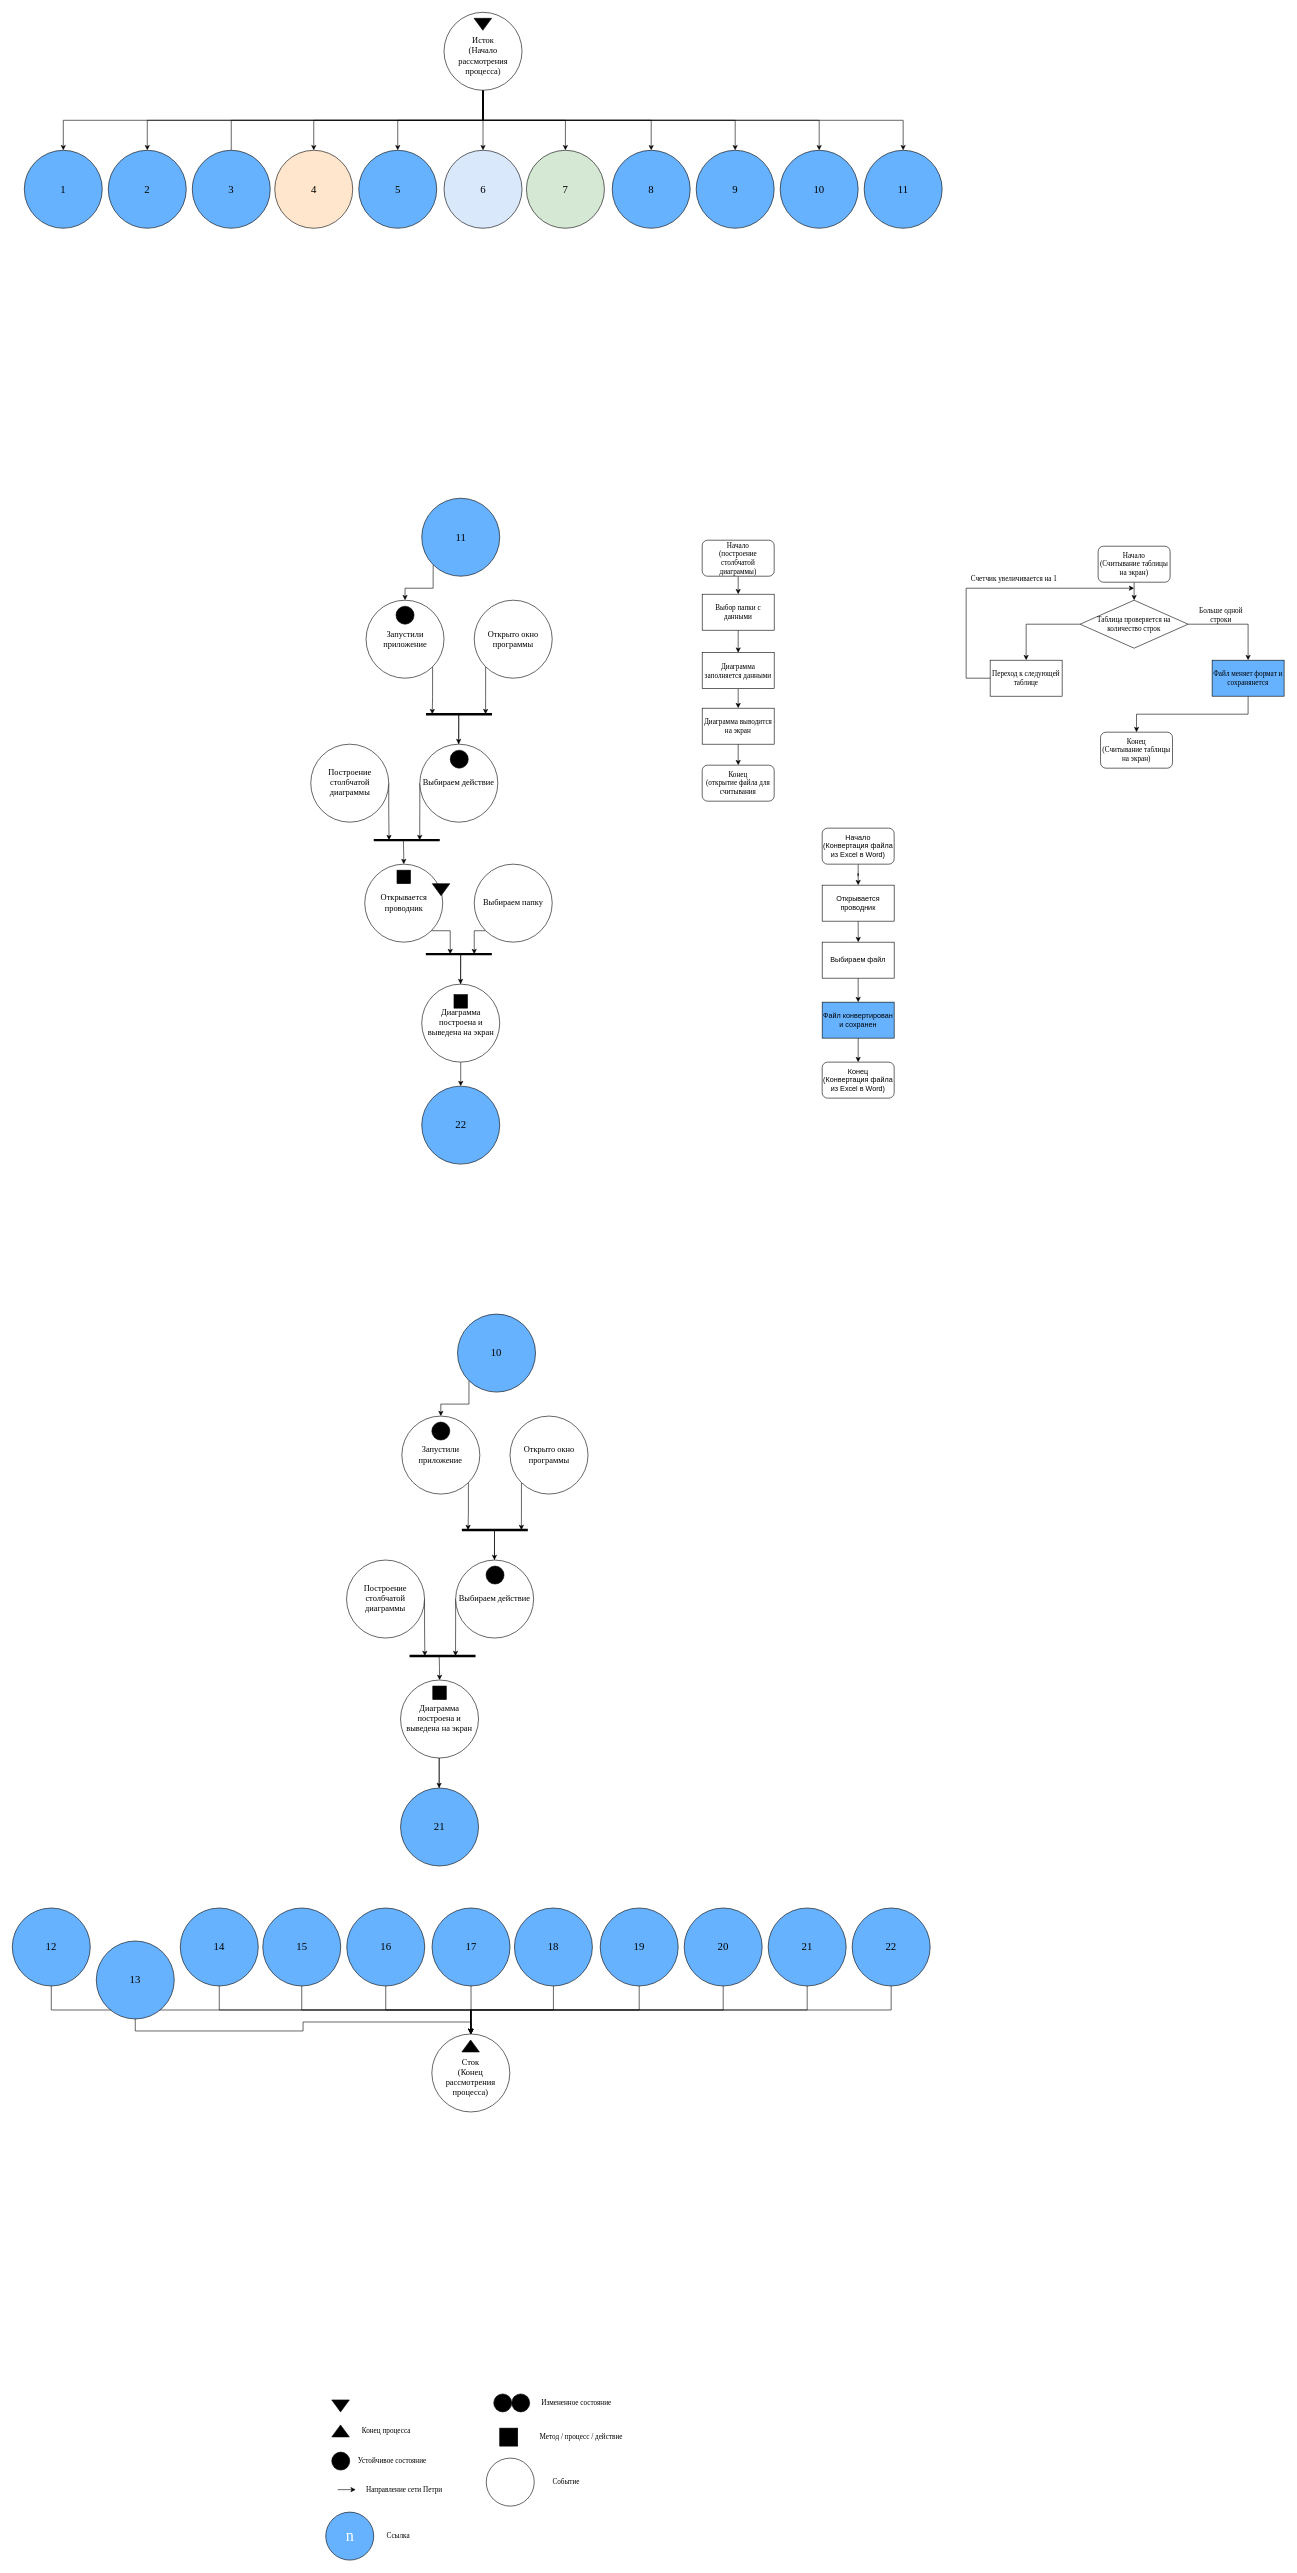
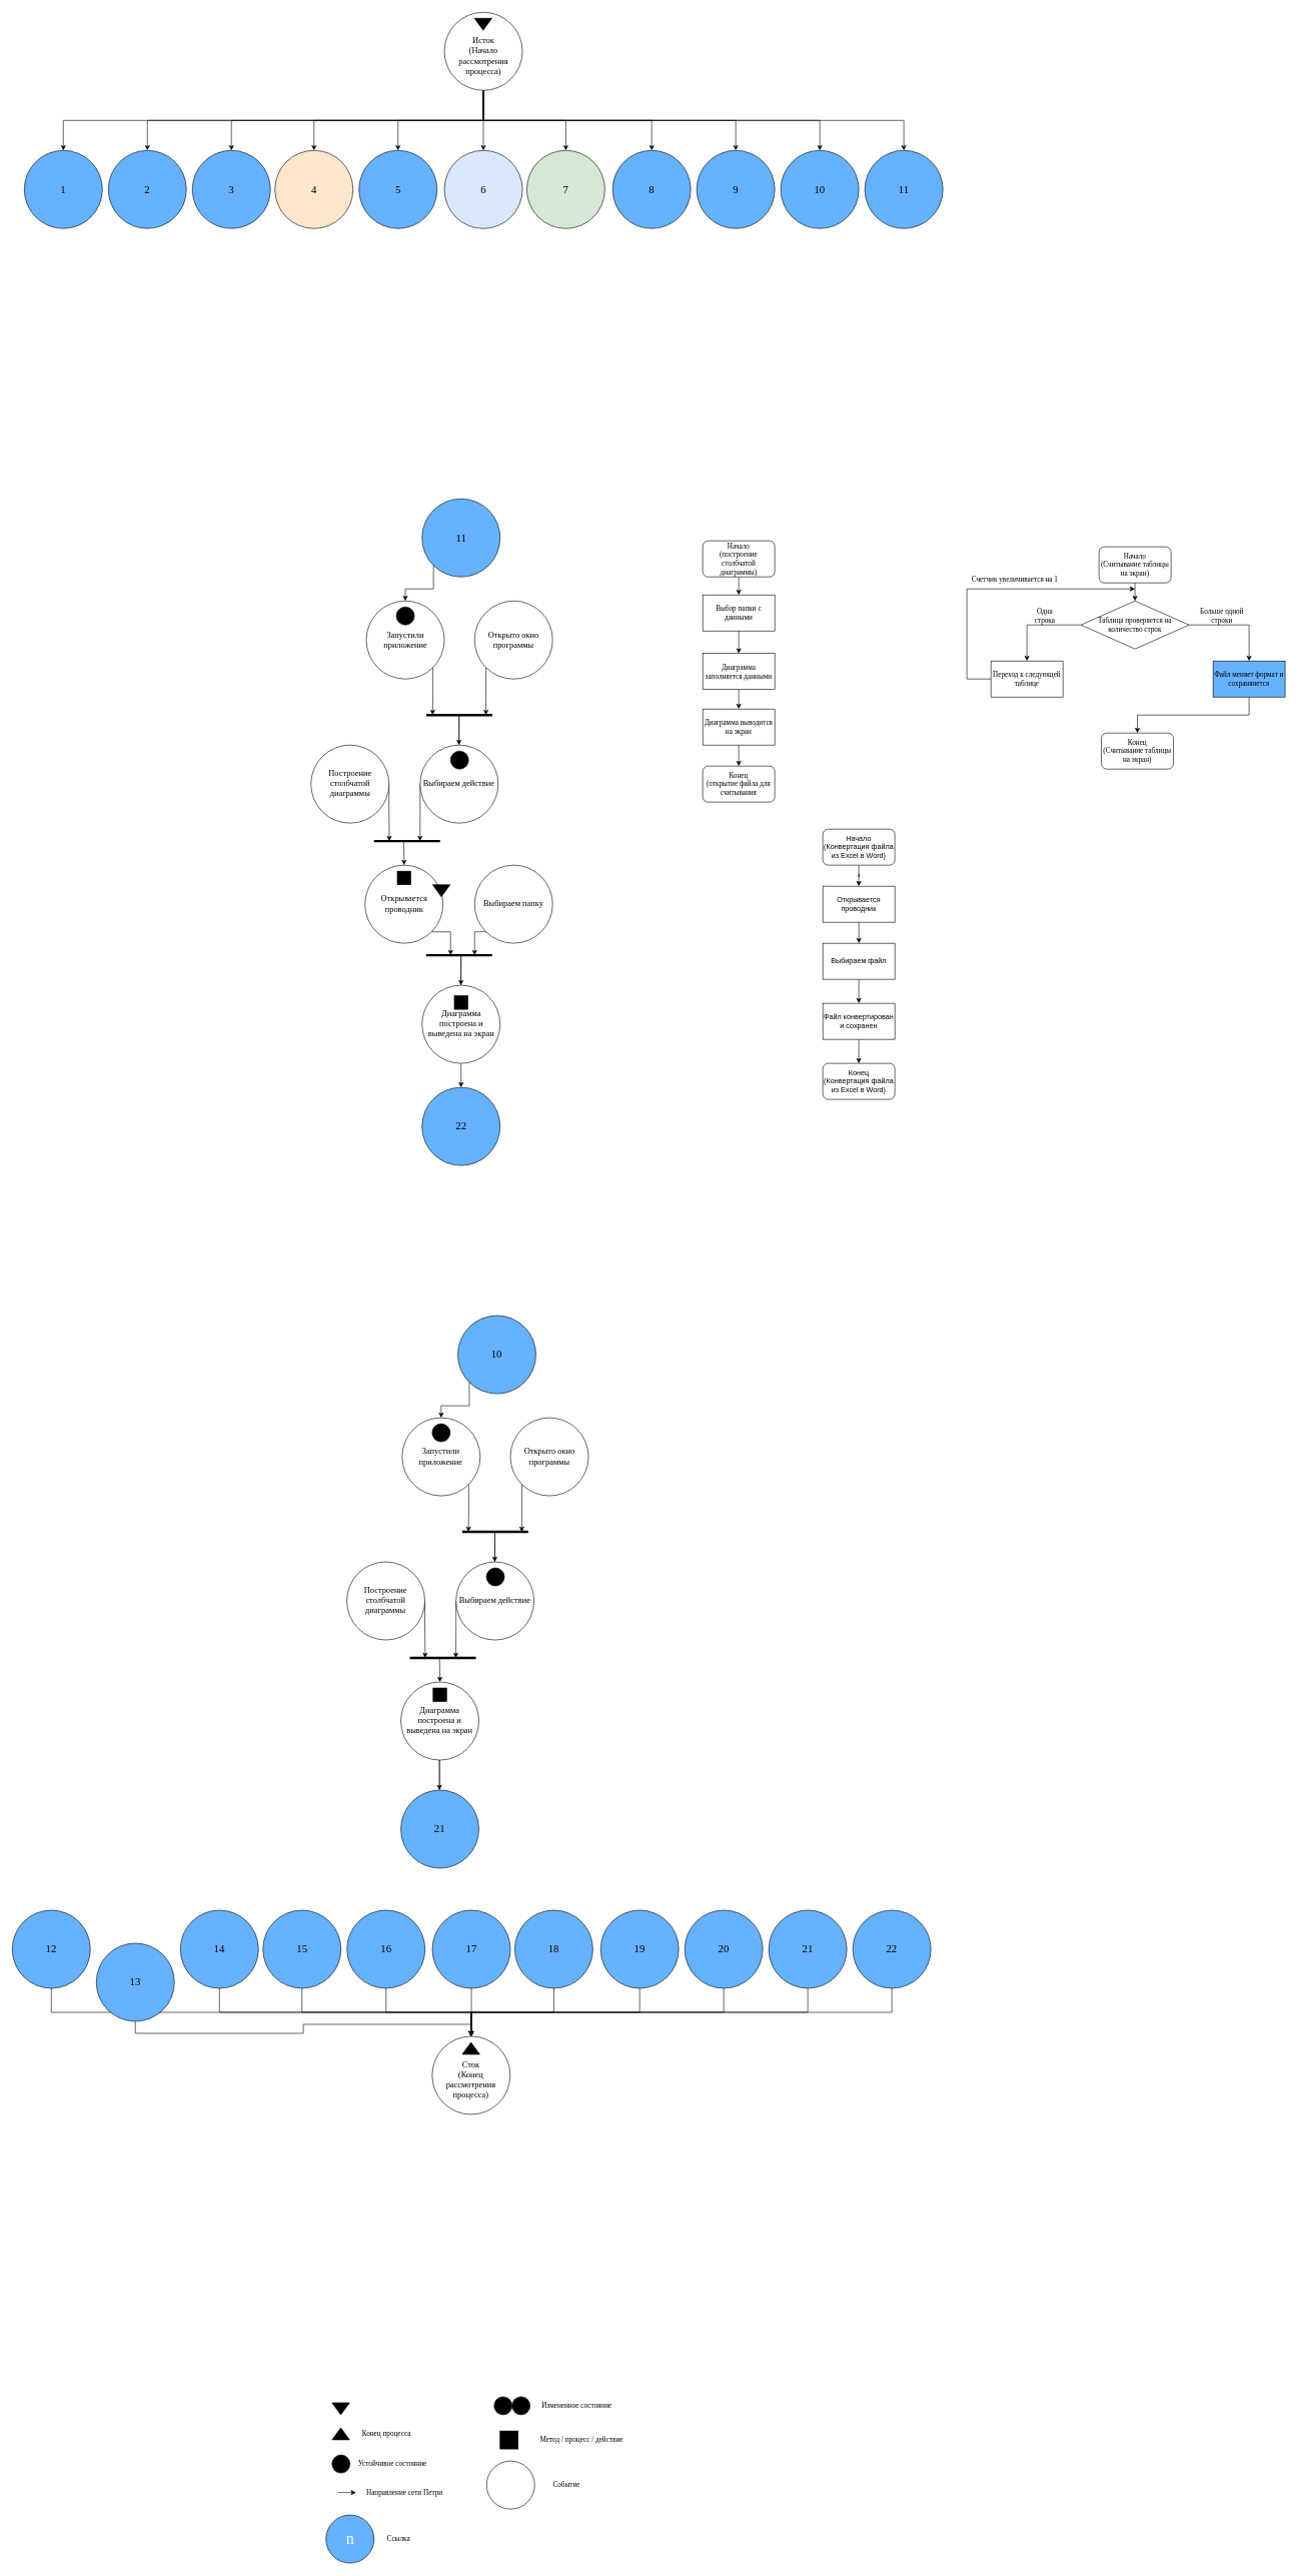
- <mxCell id="75" style="edgeStyle=orthogonalEdgeStyle;rounded=0;orthogonalLoop=1;jettySize=auto;html=1;exitX=0.5;exitY=1;exitDx=0;exitDy=0;endArrow=none;" edge="1" parent="1" source="84" target="88"><mxGeometry relative="1" as="geometry" /></mxCell>
+ <mxCell id="75" style="edgeStyle=orthogonalEdgeStyle;rounded=0;orthogonalLoop=1;jettySize=auto;html=1;exitX=0.5;exitY=1;exitDx=0;exitDy=0;" edge="1" parent="1" source="84" target="88"><mxGeometry relative="1" as="geometry" /></mxCell>
+ <mxCell id="47" value="&lt;font face=&quot;Times New Roman&quot;&gt;Одна строка&lt;/font&gt;" style="text;html=1;align=center;verticalAlign=middle;whiteSpace=wrap;rounded=0;" parent="1" vertex="1"><mxGeometry x="1710" y="1010" width="60" height="30" as="geometry" /></mxCell>
- <mxCell id="61" value="Файл конвертирован и сохранен" style="rounded=0;whiteSpace=wrap;html=1;fillColor=#66b2ff;" parent="1" vertex="1"><mxGeometry x="1370" y="1670" width="120" height="60" as="geometry" /></mxCell>
+ <mxCell id="61" value="Файл конвертирован и сохранен" style="rounded=0;whiteSpace=wrap;html=1;" parent="1" vertex="1"><mxGeometry x="1370" y="1670" width="120" height="60" as="geometry" /></mxCell>
